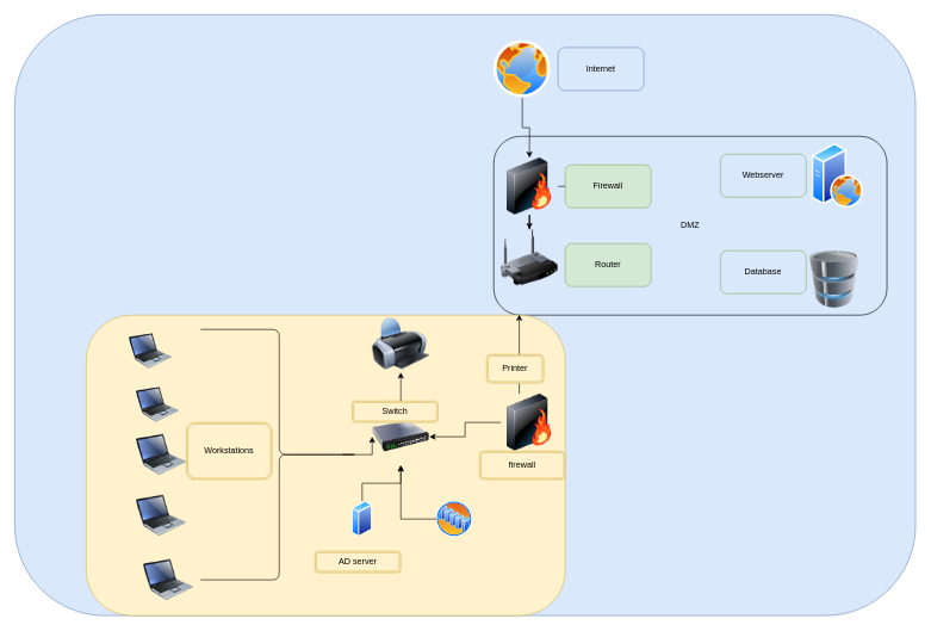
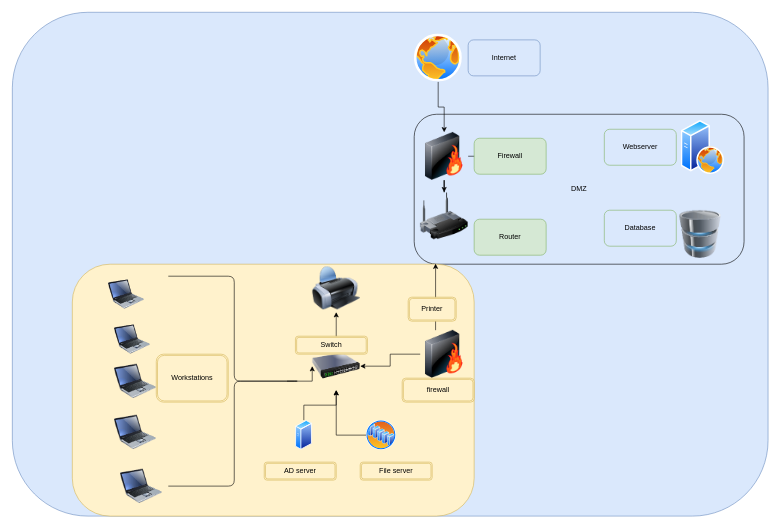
- <mxCell id="16" value="Router" style="rounded=1;whiteSpace=wrap;html=1;fillColor=#d5e8d4;strokeColor=#82b366;" vertex="1" parent="1"><mxGeometry x="790" y="340" width="120" height="60" as="geometry" /></mxCell>
+ <mxCell id="16" value="Router" style="rounded=1;whiteSpace=wrap;html=1;fillColor=#d5e8d4;strokeColor=#82b366;" vertex="1" parent="1"><mxGeometry x="790" y="365" width="120" height="60" as="geometry" /></mxCell>
+ <mxCell id="36" value="File server&lt;br&gt;" style="shape=ext;double=1;rounded=1;whiteSpace=wrap;html=1;fillColor=#fff2cc;strokeColor=#d6b656;" vertex="1" parent="1"><mxGeometry x="600" y="770" width="120" height="30" as="geometry" /></mxCell>
